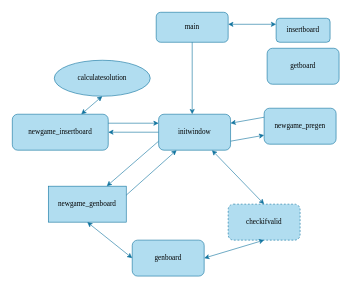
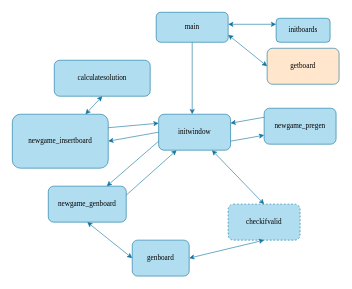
- <mxCell id="4" value="insertboard" style="rounded=1;whiteSpace=wrap;html=1;fillColor=#b1ddf0;strokeColor=#10739e;fontFamily=Lucida Console;" vertex="1" parent="1"><mxGeometry x="460" y="30" width="90" height="40" as="geometry" /></mxCell>
+ <mxCell id="4" value="initboards" style="rounded=1;whiteSpace=wrap;html=1;fillColor=#b1ddf0;strokeColor=#10739e;fontFamily=Lucida Console;" vertex="1" parent="1"><mxGeometry x="460" y="30" width="90" height="40" as="geometry" /></mxCell>
+ <mxCell id="5" value="" style="endArrow=classic;startArrow=classic;html=1;rounded=0;exitX=1;exitY=0.75;exitDx=0;exitDy=0;entryX=0;entryY=0.5;entryDx=0;entryDy=0;fillColor=#b1ddf0;strokeColor=#10739e;fontFamily=Lucida Console;" edge="1" parent="1" source="2" target="6"><mxGeometry width="50" height="50" relative="1" as="geometry"><mxPoint x="390" y="230" as="sourcePoint" /><mxPoint x="460" y="230" as="targetPoint" /></mxGeometry></mxCell>
- <mxCell id="6" value="getboard" style="rounded=1;whiteSpace=wrap;html=1;fillColor=#b1ddf0;strokeColor=#10739e;fontFamily=Lucida Console;" vertex="1" parent="1"><mxGeometry x="445" y="80" width="120" height="60" as="geometry" /></mxCell>
+ <mxCell id="6" value="getboard" style="rounded=1;whiteSpace=wrap;html=1;fillColor=#ffe6cc;strokeColor=#10739e;fontFamily=Lucida Console;" vertex="1" parent="1"><mxGeometry x="445" y="80" width="120" height="60" as="geometry" /></mxCell>
- <mxCell id="14" value="calculatesolution" style="ellipse;whiteSpace=wrap;html=1;fillColor=#b1ddf0;strokeColor=#10739e;fontFamily=Lucida Console;" vertex="1" parent="1"><mxGeometry x="90" y="100" width="160" height="60" as="geometry" /></mxCell>
+ <mxCell id="14" value="calculatesolution" style="rounded=1;whiteSpace=wrap;html=1;fillColor=#b1ddf0;strokeColor=#10739e;fontFamily=Lucida Console;" vertex="1" parent="1"><mxGeometry x="90" y="100" width="160" height="60" as="geometry" /></mxCell>
- <mxCell id="11" value="newgame_insertboard" style="rounded=1;whiteSpace=wrap;html=1;fillColor=#b1ddf0;strokeColor=#10739e;fontFamily=Lucida Console;" vertex="1" parent="1"><mxGeometry x="20" y="190" width="160" height="60" as="geometry" /></mxCell>
+ <mxCell id="11" value="newgame_insertboard" style="rounded=1;whiteSpace=wrap;html=1;fillColor=#b1ddf0;strokeColor=#10739e;fontFamily=Lucida Console;" vertex="1" parent="1"><mxGeometry x="20" y="190" width="160" height="90" as="geometry" /></mxCell>
- <mxCell id="12" value="newgame_genboard" style="whiteSpace=wrap;html=1;fillColor=#b1ddf0;strokeColor=#10739e;fontFamily=Lucida Console;rounded=0;" vertex="1" parent="1"><mxGeometry x="80" y="310" width="130" height="60" as="geometry" /></mxCell>
+ <mxCell id="12" value="newgame_genboard" style="rounded=1;whiteSpace=wrap;html=1;fillColor=#b1ddf0;strokeColor=#10739e;fontFamily=Lucida Console;" vertex="1" parent="1"><mxGeometry x="80" y="310" width="130" height="60" as="geometry" /></mxCell>
- <mxCell id="13" value="genboard" style="rounded=1;whiteSpace=wrap;html=1;fillColor=#b1ddf0;strokeColor=#10739e;fontFamily=Lucida Console;" vertex="1" parent="1"><mxGeometry x="220" y="400" width="120" height="60" as="geometry" /></mxCell>
+ <mxCell id="13" value="genboard" style="rounded=1;whiteSpace=wrap;html=1;fillColor=#b1ddf0;strokeColor=#10739e;fontFamily=Lucida Console;" vertex="1" parent="1"><mxGeometry x="220" y="400" width="95" height="60" as="geometry" /></mxCell>
